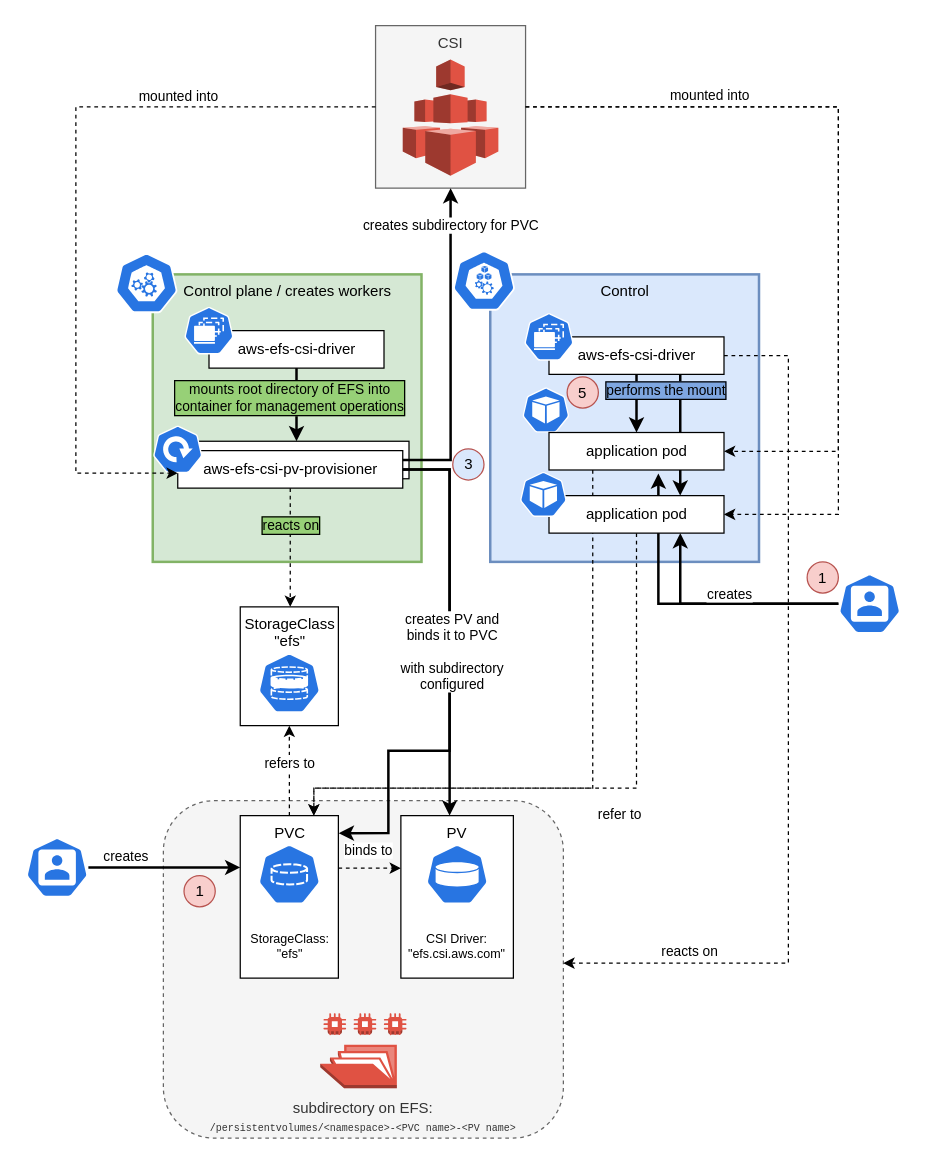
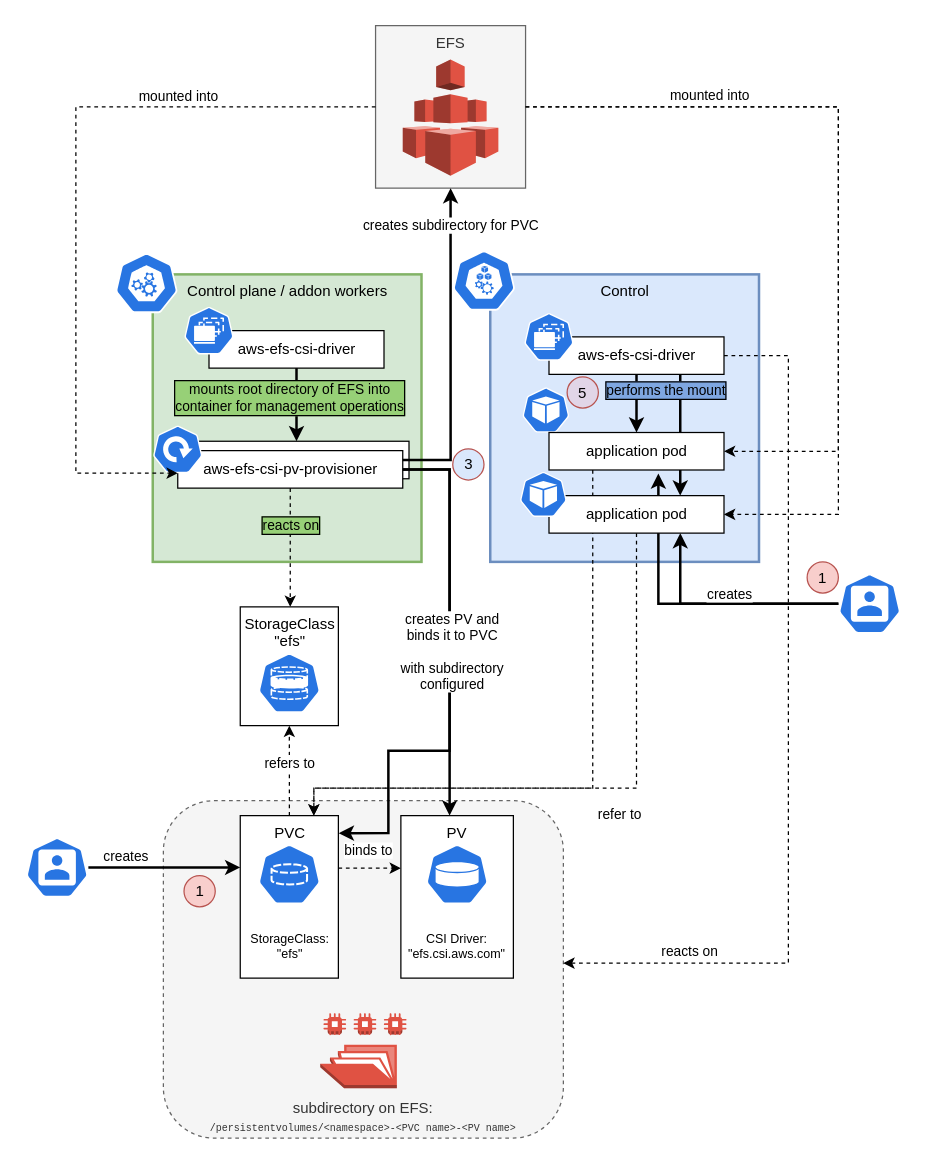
- <mxCell id="4" value="CSI" style="rounded=0;whiteSpace=wrap;html=1;verticalAlign=top;fillColor=#f5f5f5;strokeColor=#666666;fontColor=#333333;" parent="1" vertex="1"><mxGeometry x="299.75" y="20" width="120" height="130" as="geometry" /></mxCell>
+ <mxCell id="4" value="EFS" style="rounded=0;whiteSpace=wrap;html=1;verticalAlign=top;fillColor=#f5f5f5;strokeColor=#666666;fontColor=#333333;" parent="1" vertex="1"><mxGeometry x="299.75" y="20" width="120" height="130" as="geometry" /></mxCell>
- <mxCell id="10" value="Control plane / creates workers" style="rounded=0;whiteSpace=wrap;html=1;verticalAlign=top;strokeWidth=2;fillColor=#d5e8d4;strokeColor=#82b366;" parent="1" vertex="1"><mxGeometry x="121.5" y="219" width="215" height="230" as="geometry" /></mxCell>
+ <mxCell id="10" value="Control plane / addon workers" style="rounded=0;whiteSpace=wrap;html=1;verticalAlign=top;strokeWidth=2;fillColor=#d5e8d4;strokeColor=#82b366;" parent="1" vertex="1"><mxGeometry x="121.5" y="219" width="215" height="230" as="geometry" /></mxCell>
- <mxCell id="54" value="5" style="ellipse;whiteSpace=wrap;html=1;aspect=fixed;fillColor=#f8cecc;strokeColor=#b85450;" parent="1" vertex="1"><mxGeometry x="453" y="301" width="25" height="25" as="geometry" /></mxCell>
+ <mxCell id="54" value="5" style="ellipse;whiteSpace=wrap;html=1;aspect=fixed;fillColor=#e1d5e7;strokeColor=#b85450;" parent="1" vertex="1"><mxGeometry x="453" y="301" width="25" height="25" as="geometry" /></mxCell>
